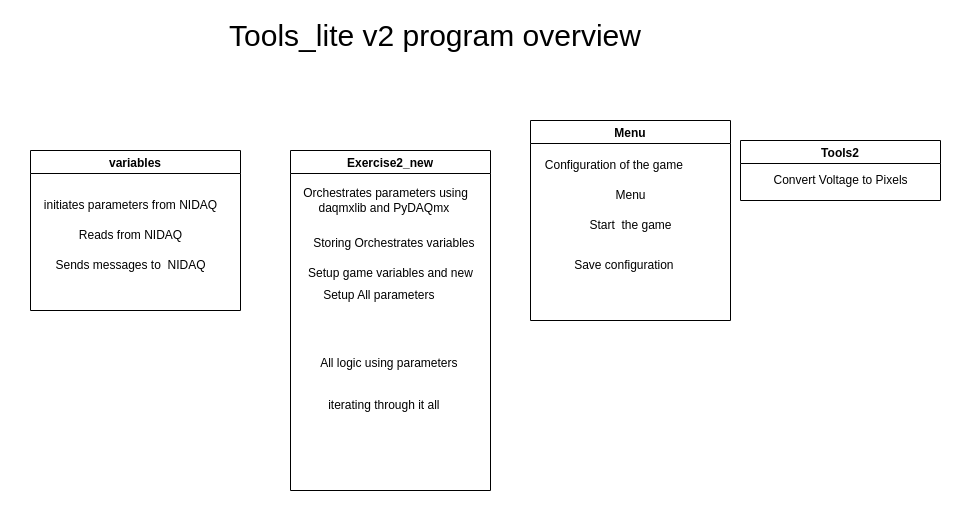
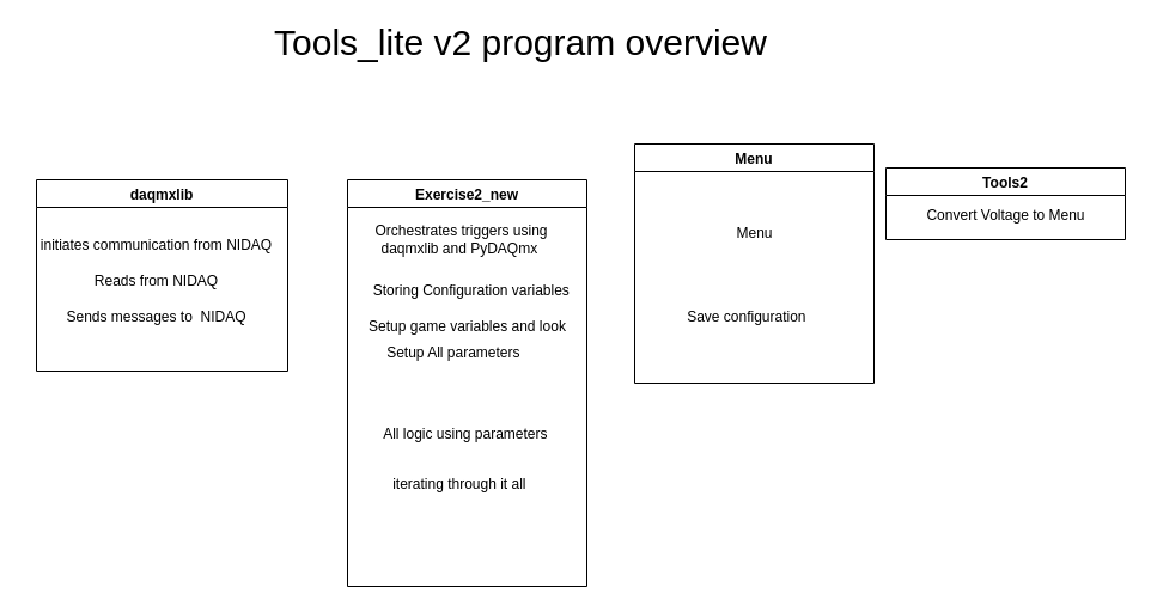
- <mxCell id="10" value="variables" style="swimlane;" parent="1" vertex="1"><mxGeometry x="30" y="150" width="210" height="160" as="geometry" /></mxCell>
+ <mxCell id="10" value="daqmxlib" style="swimlane;" parent="1" vertex="1"><mxGeometry x="30" y="150" width="210" height="160" as="geometry" /></mxCell>
- <mxCell id="4" value="Configuration of the game&amp;nbsp;" style="text;html=1;align=center;verticalAlign=middle;resizable=0;points=[];autosize=1;strokeColor=none;fillColor=none;" parent="3" vertex="1"><mxGeometry x="5" y="30" width="160" height="30" as="geometry" /></mxCell>
- <mxCell id="9" value="Convert Voltage to Pixels" style="text;html=1;align=center;verticalAlign=middle;resizable=0;points=[];autosize=1;strokeColor=none;fillColor=none;" parent="8" vertex="1"><mxGeometry x="20" y="25" width="160" height="30" as="geometry" /></mxCell>
+ <mxCell id="9" value="Convert Voltage to Menu" style="text;html=1;align=center;verticalAlign=middle;resizable=0;points=[];autosize=1;strokeColor=none;fillColor=none;" parent="8" vertex="1"><mxGeometry x="20" y="25" width="160" height="30" as="geometry" /></mxCell>
- <mxCell id="15" value="Orchestrates parameters using &lt;br&gt;daqmxlib and PyDAQmx&amp;nbsp;" style="text;html=1;align=center;verticalAlign=middle;resizable=0;points=[];autosize=1;strokeColor=none;fillColor=none;" parent="14" vertex="1"><mxGeometry x="10" y="30" width="170" height="40" as="geometry" /></mxCell>
+ <mxCell id="15" value="Orchestrates triggers using &lt;br&gt;daqmxlib and PyDAQmx&amp;nbsp;" style="text;html=1;align=center;verticalAlign=middle;resizable=0;points=[];autosize=1;strokeColor=none;fillColor=none;" parent="14" vertex="1"><mxGeometry x="10" y="30" width="170" height="40" as="geometry" /></mxCell>
- <mxCell id="11" value="initiates parameters from NIDAQ" style="text;html=1;align=center;verticalAlign=middle;resizable=0;points=[];autosize=1;strokeColor=none;fillColor=none;" parent="10" vertex="1"><mxGeometry x="-10" y="40" width="220" height="30" as="geometry" /></mxCell>
+ <mxCell id="11" value="initiates communication from NIDAQ" style="text;html=1;align=center;verticalAlign=middle;resizable=0;points=[];autosize=1;strokeColor=none;fillColor=none;" parent="10" vertex="1"><mxGeometry x="-10" y="40" width="220" height="30" as="geometry" /></mxCell>
- <mxCell id="6" value="Start&amp;nbsp; the game" style="text;html=1;align=center;verticalAlign=middle;resizable=0;points=[];autosize=1;strokeColor=none;fillColor=none;" parent="3" vertex="1"><mxGeometry x="45" y="90" width="110" height="30" as="geometry" /></mxCell>
- <mxCell id="16" value="Storing Orchestrates variables&amp;nbsp;" style="text;html=1;align=center;verticalAlign=middle;resizable=0;points=[];autosize=1;strokeColor=none;fillColor=none;" parent="14" vertex="1"><mxGeometry x="10" y="78" width="190" height="30" as="geometry" /></mxCell>
+ <mxCell id="16" value="Storing Configuration variables&amp;nbsp;" style="text;html=1;align=center;verticalAlign=middle;resizable=0;points=[];autosize=1;strokeColor=none;fillColor=none;" parent="14" vertex="1"><mxGeometry x="10" y="78" width="190" height="30" as="geometry" /></mxCell>
- <mxCell id="18" value="Setup game variables and new" style="text;html=1;align=center;verticalAlign=middle;resizable=0;points=[];autosize=1;strokeColor=none;fillColor=none;" parent="14" vertex="1"><mxGeometry x="5" y="108" width="190" height="30" as="geometry" /></mxCell>
+ <mxCell id="18" value="Setup game variables and look" style="text;html=1;align=center;verticalAlign=middle;resizable=0;points=[];autosize=1;strokeColor=none;fillColor=none;" parent="14" vertex="1"><mxGeometry x="5" y="108" width="190" height="30" as="geometry" /></mxCell>
